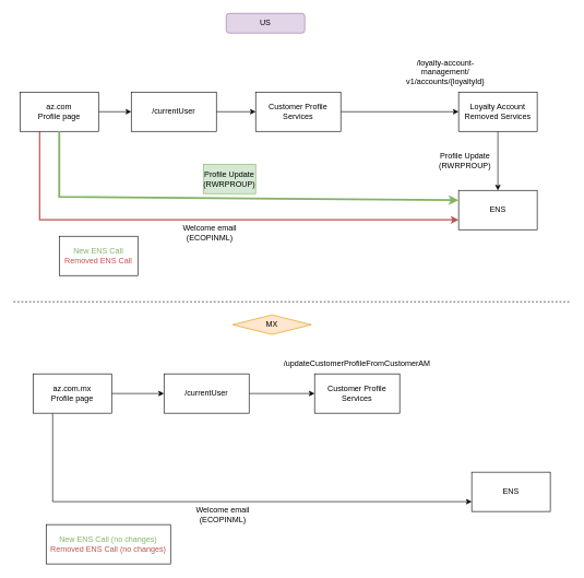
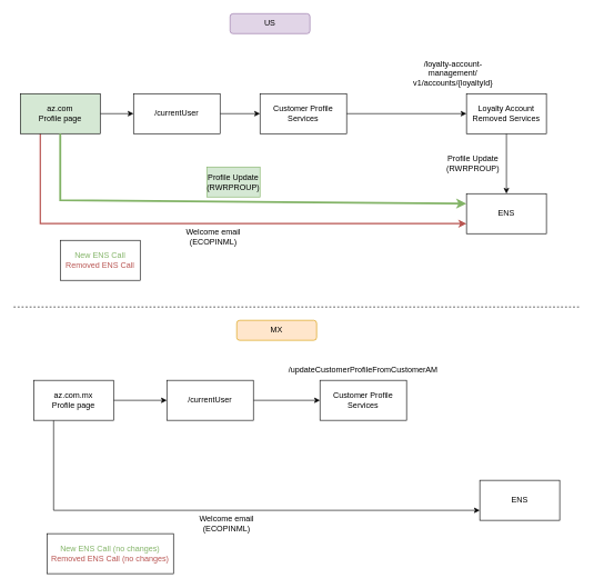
- <mxCell id="4" value="az.com&lt;br&gt;Profile page" style="rounded=0;whiteSpace=wrap;html=1;" vertex="1" parent="1"><mxGeometry x="30" y="140" width="120" height="60" as="geometry" /></mxCell>
+ <mxCell id="4" value="az.com&lt;br&gt;Profile page" style="rounded=0;whiteSpace=wrap;html=1;fillColor=#d5e8d4;" vertex="1" parent="1"><mxGeometry x="30" y="140" width="120" height="60" as="geometry" /></mxCell>
- <mxCell id="29" value="MX" style="rhombus;whiteSpace=wrap;html=1;fillColor=#ffe6cc;strokeColor=#d79b00;" vertex="1" parent="1"><mxGeometry x="355" y="480" width="120" height="30" as="geometry" /></mxCell>
+ <mxCell id="29" value="MX" style="rounded=1;whiteSpace=wrap;html=1;fillColor=#ffe6cc;strokeColor=#d79b00;" vertex="1" parent="1"><mxGeometry x="355" y="480" width="120" height="30" as="geometry" /></mxCell>
